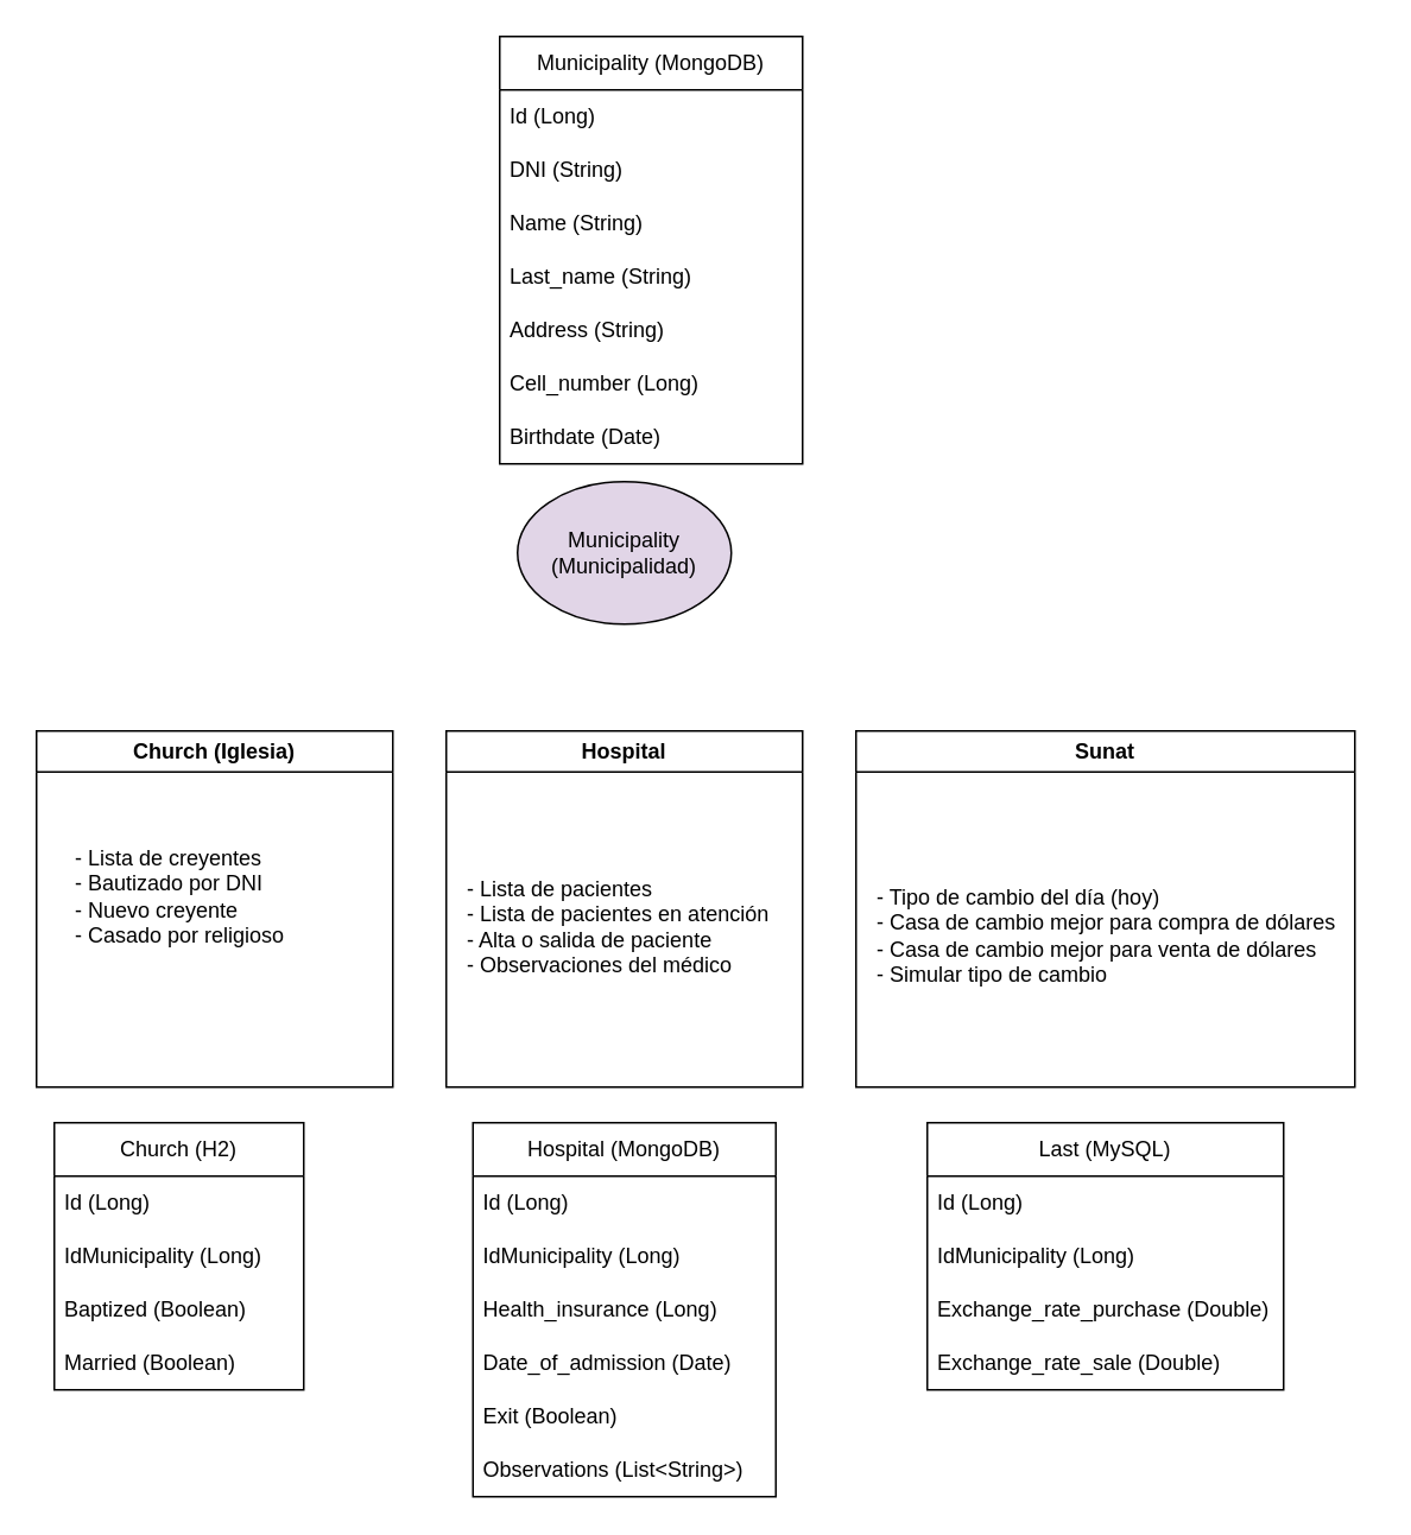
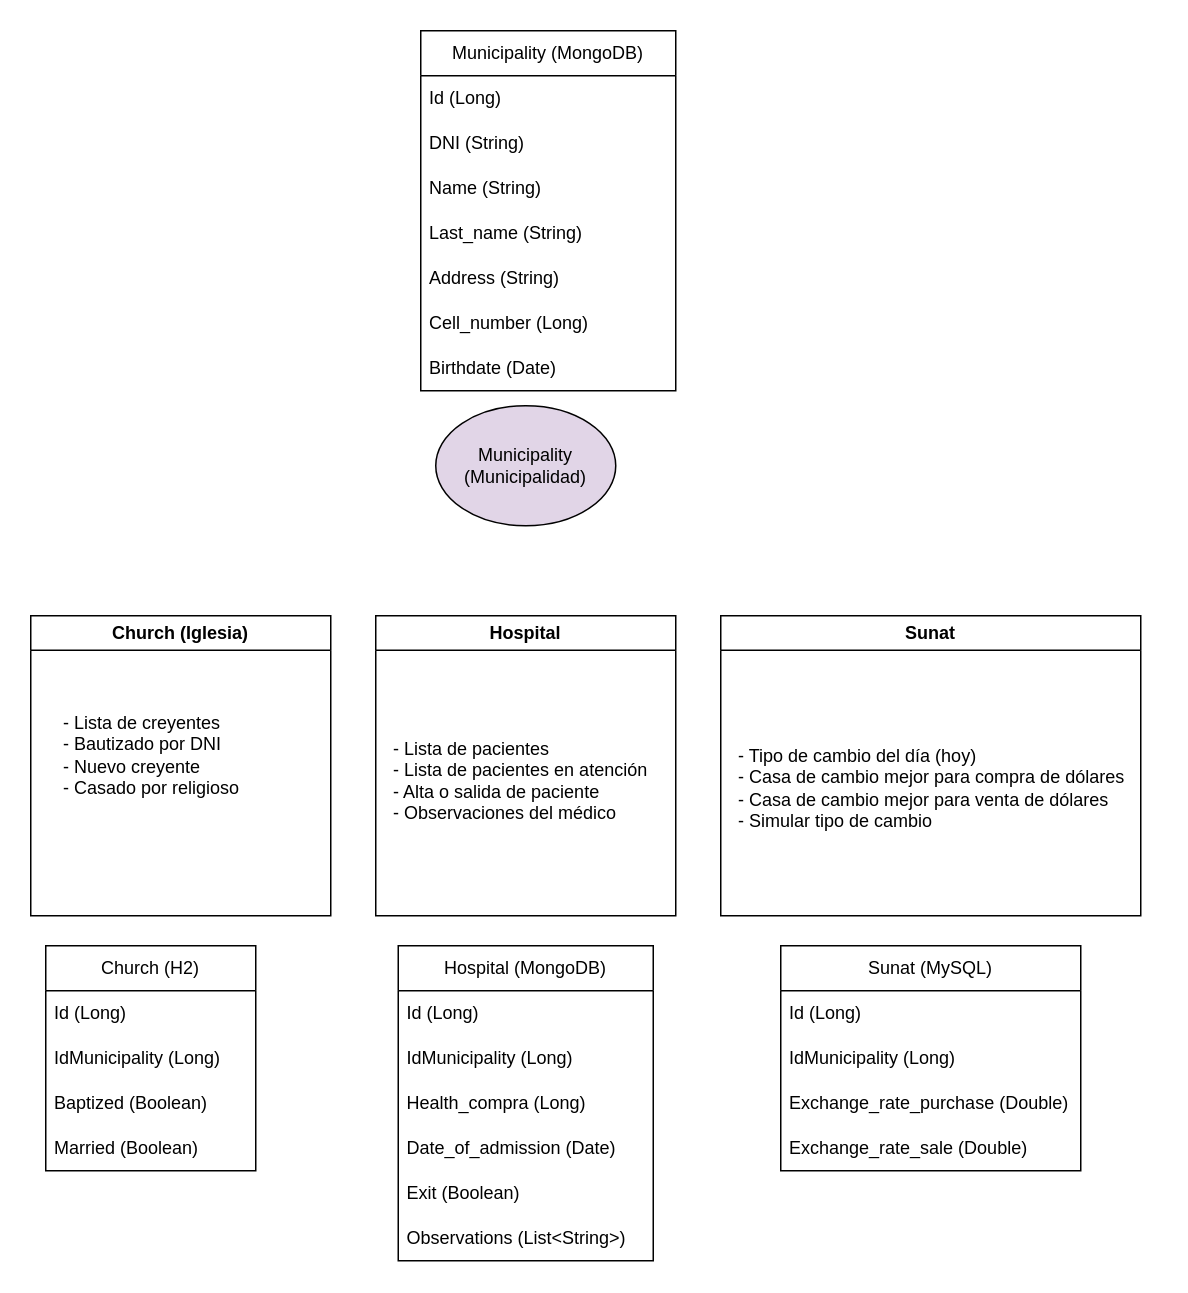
- <mxCell id="21" value="Last (MySQL)" style="swimlane;fontStyle=0;childLayout=stackLayout;horizontal=1;startSize=30;horizontalStack=0;resizeParent=1;resizeParentMax=0;resizeLast=0;collapsible=1;marginBottom=0;whiteSpace=wrap;html=1;" vertex="1" parent="1"><mxGeometry x="520" y="630" width="200" height="150" as="geometry" /></mxCell>
+ <mxCell id="21" value="Sunat (MySQL)" style="swimlane;fontStyle=0;childLayout=stackLayout;horizontal=1;startSize=30;horizontalStack=0;resizeParent=1;resizeParentMax=0;resizeLast=0;collapsible=1;marginBottom=0;whiteSpace=wrap;html=1;" vertex="1" parent="1"><mxGeometry x="520" y="630" width="200" height="150" as="geometry" /></mxCell>
- <mxCell id="16" value="Health_insurance (Long)" style="text;strokeColor=none;fillColor=none;align=left;verticalAlign=middle;spacingLeft=4;spacingRight=4;overflow=hidden;points=[[0,0.5],[1,0.5]];portConstraint=eastwest;rotatable=0;whiteSpace=wrap;html=1;" vertex="1" parent="13"><mxGeometry y="90" width="170" height="30" as="geometry" /></mxCell>
+ <mxCell id="16" value="Health_compra (Long)" style="text;strokeColor=none;fillColor=none;align=left;verticalAlign=middle;spacingLeft=4;spacingRight=4;overflow=hidden;points=[[0,0.5],[1,0.5]];portConstraint=eastwest;rotatable=0;whiteSpace=wrap;html=1;" vertex="1" parent="13"><mxGeometry y="90" width="170" height="30" as="geometry" /></mxCell>
